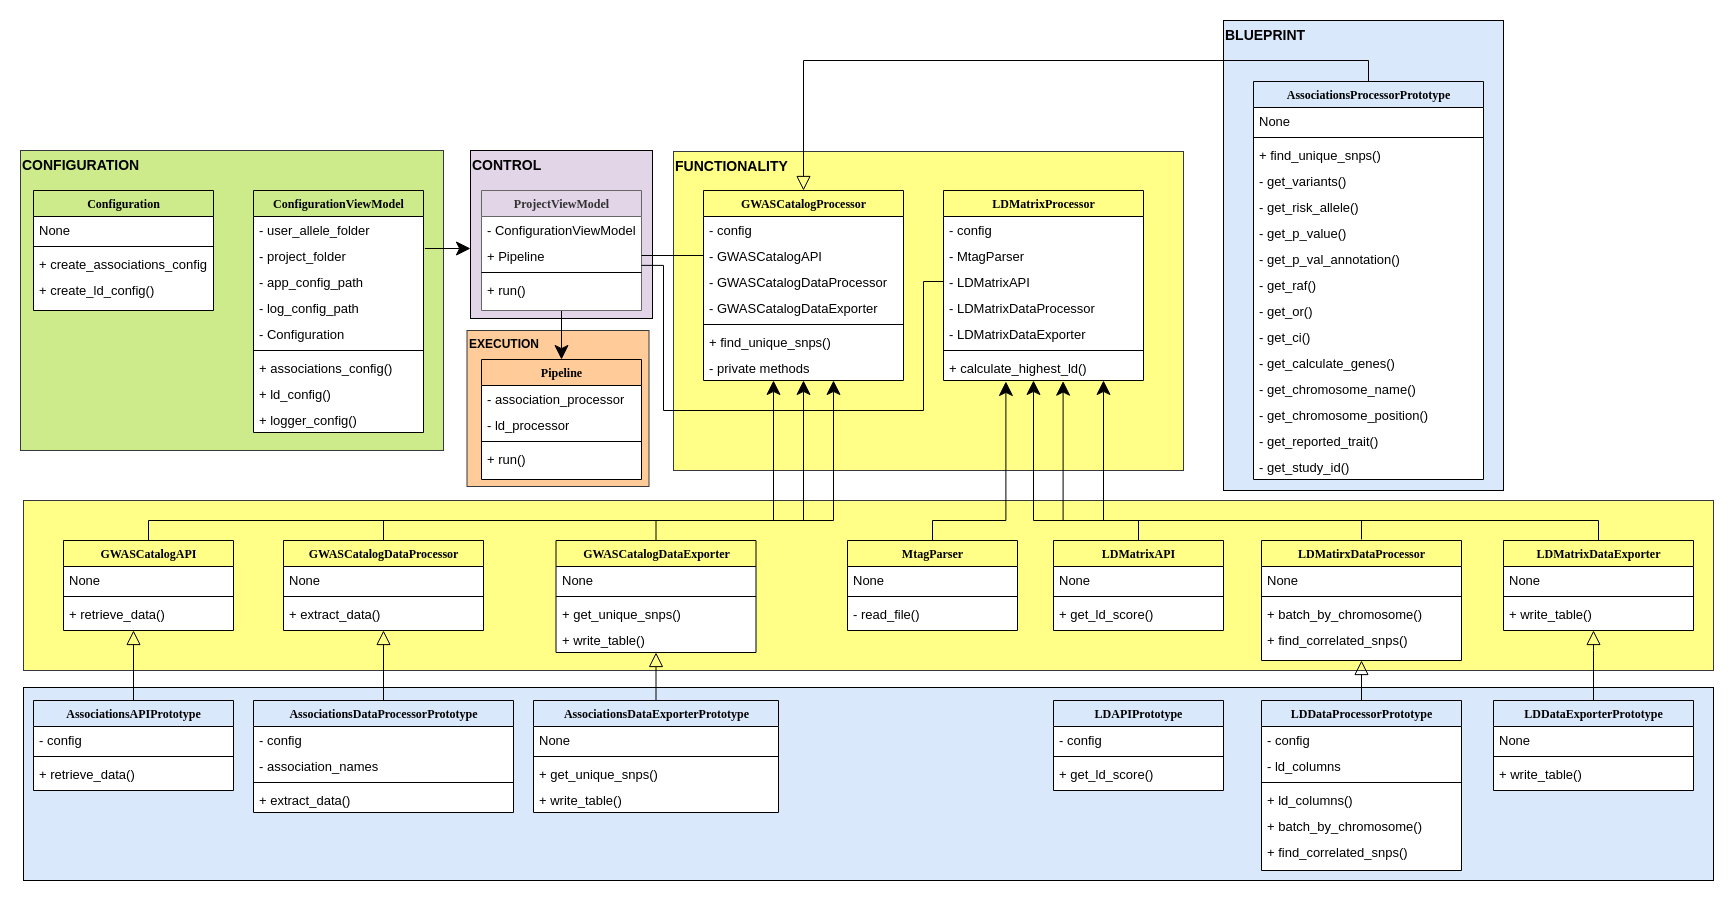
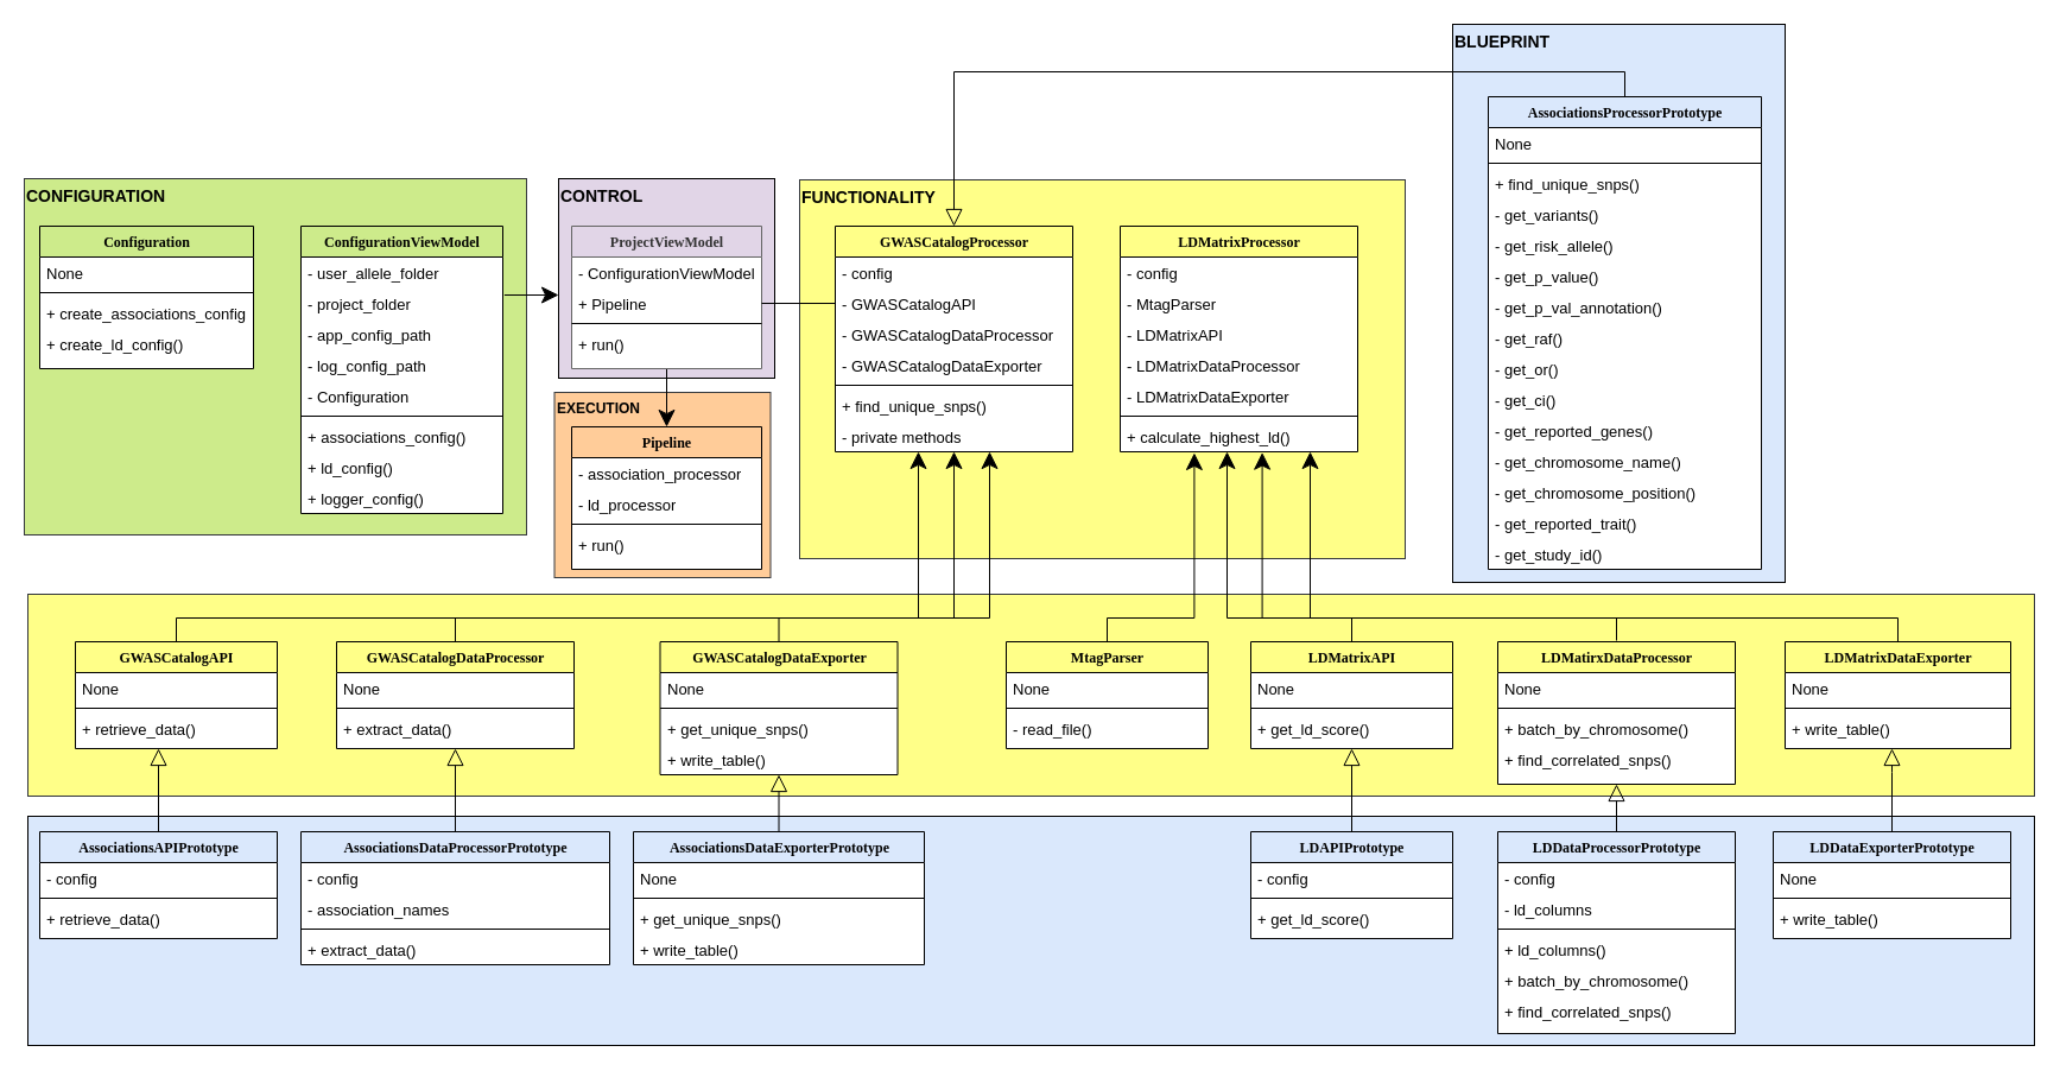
- <mxCell id="57" value="- get_calculate_genes()" style="text;html=1;strokeColor=none;fillColor=none;align=left;verticalAlign=top;spacingLeft=4;spacingRight=4;whiteSpace=wrap;overflow=hidden;rotatable=0;points=[[0,0.5],[1,0.5]];portConstraint=eastwest;fontSize=13;" parent="46" vertex="1"><mxGeometry y="268" width="230" height="26" as="geometry" /></mxCell>
+ <mxCell id="57" value="- get_reported_genes()" style="text;html=1;strokeColor=none;fillColor=none;align=left;verticalAlign=top;spacingLeft=4;spacingRight=4;whiteSpace=wrap;overflow=hidden;rotatable=0;points=[[0,0.5],[1,0.5]];portConstraint=eastwest;fontSize=13;" parent="46" vertex="1"><mxGeometry y="268" width="230" height="26" as="geometry" /></mxCell>
- <mxCell id="116" style="edgeStyle=orthogonalEdgeStyle;rounded=0;orthogonalLoop=1;jettySize=auto;html=1;startArrow=none;startFill=0;endArrow=none;endFill=0;endSize=6;sourcePerimeterSpacing=10;strokeColor=#000000;exitX=0;exitY=0.5;exitDx=0;exitDy=0;entryX=0.999;entryY=0.88;entryDx=0;entryDy=0;entryPerimeter=0;" parent="1" source="120" target="17" edge="1"><mxGeometry relative="1" as="geometry"><mxPoint x="643" y="265" as="targetPoint" /><Array as="points"><mxPoint x="923" y="281" /><mxPoint x="923" y="410" /><mxPoint x="663" y="410" /><mxPoint x="663" y="265" /></Array></mxGeometry></mxCell>
+ <mxCell id="125" style="edgeStyle=orthogonalEdgeStyle;rounded=0;orthogonalLoop=1;jettySize=auto;html=1;sourcePerimeterSpacing=10;strokeColor=#000000;exitX=0.5;exitY=0;exitDx=0;exitDy=0;endArrow=block;endFill=0;endSize=12;entryX=0.5;entryY=1;entryDx=0;entryDy=0;" parent="1" source="126" target="79" edge="1"><mxGeometry relative="1" as="geometry"><mxPoint x="1663" y="670" as="targetPoint" /></mxGeometry></mxCell>
